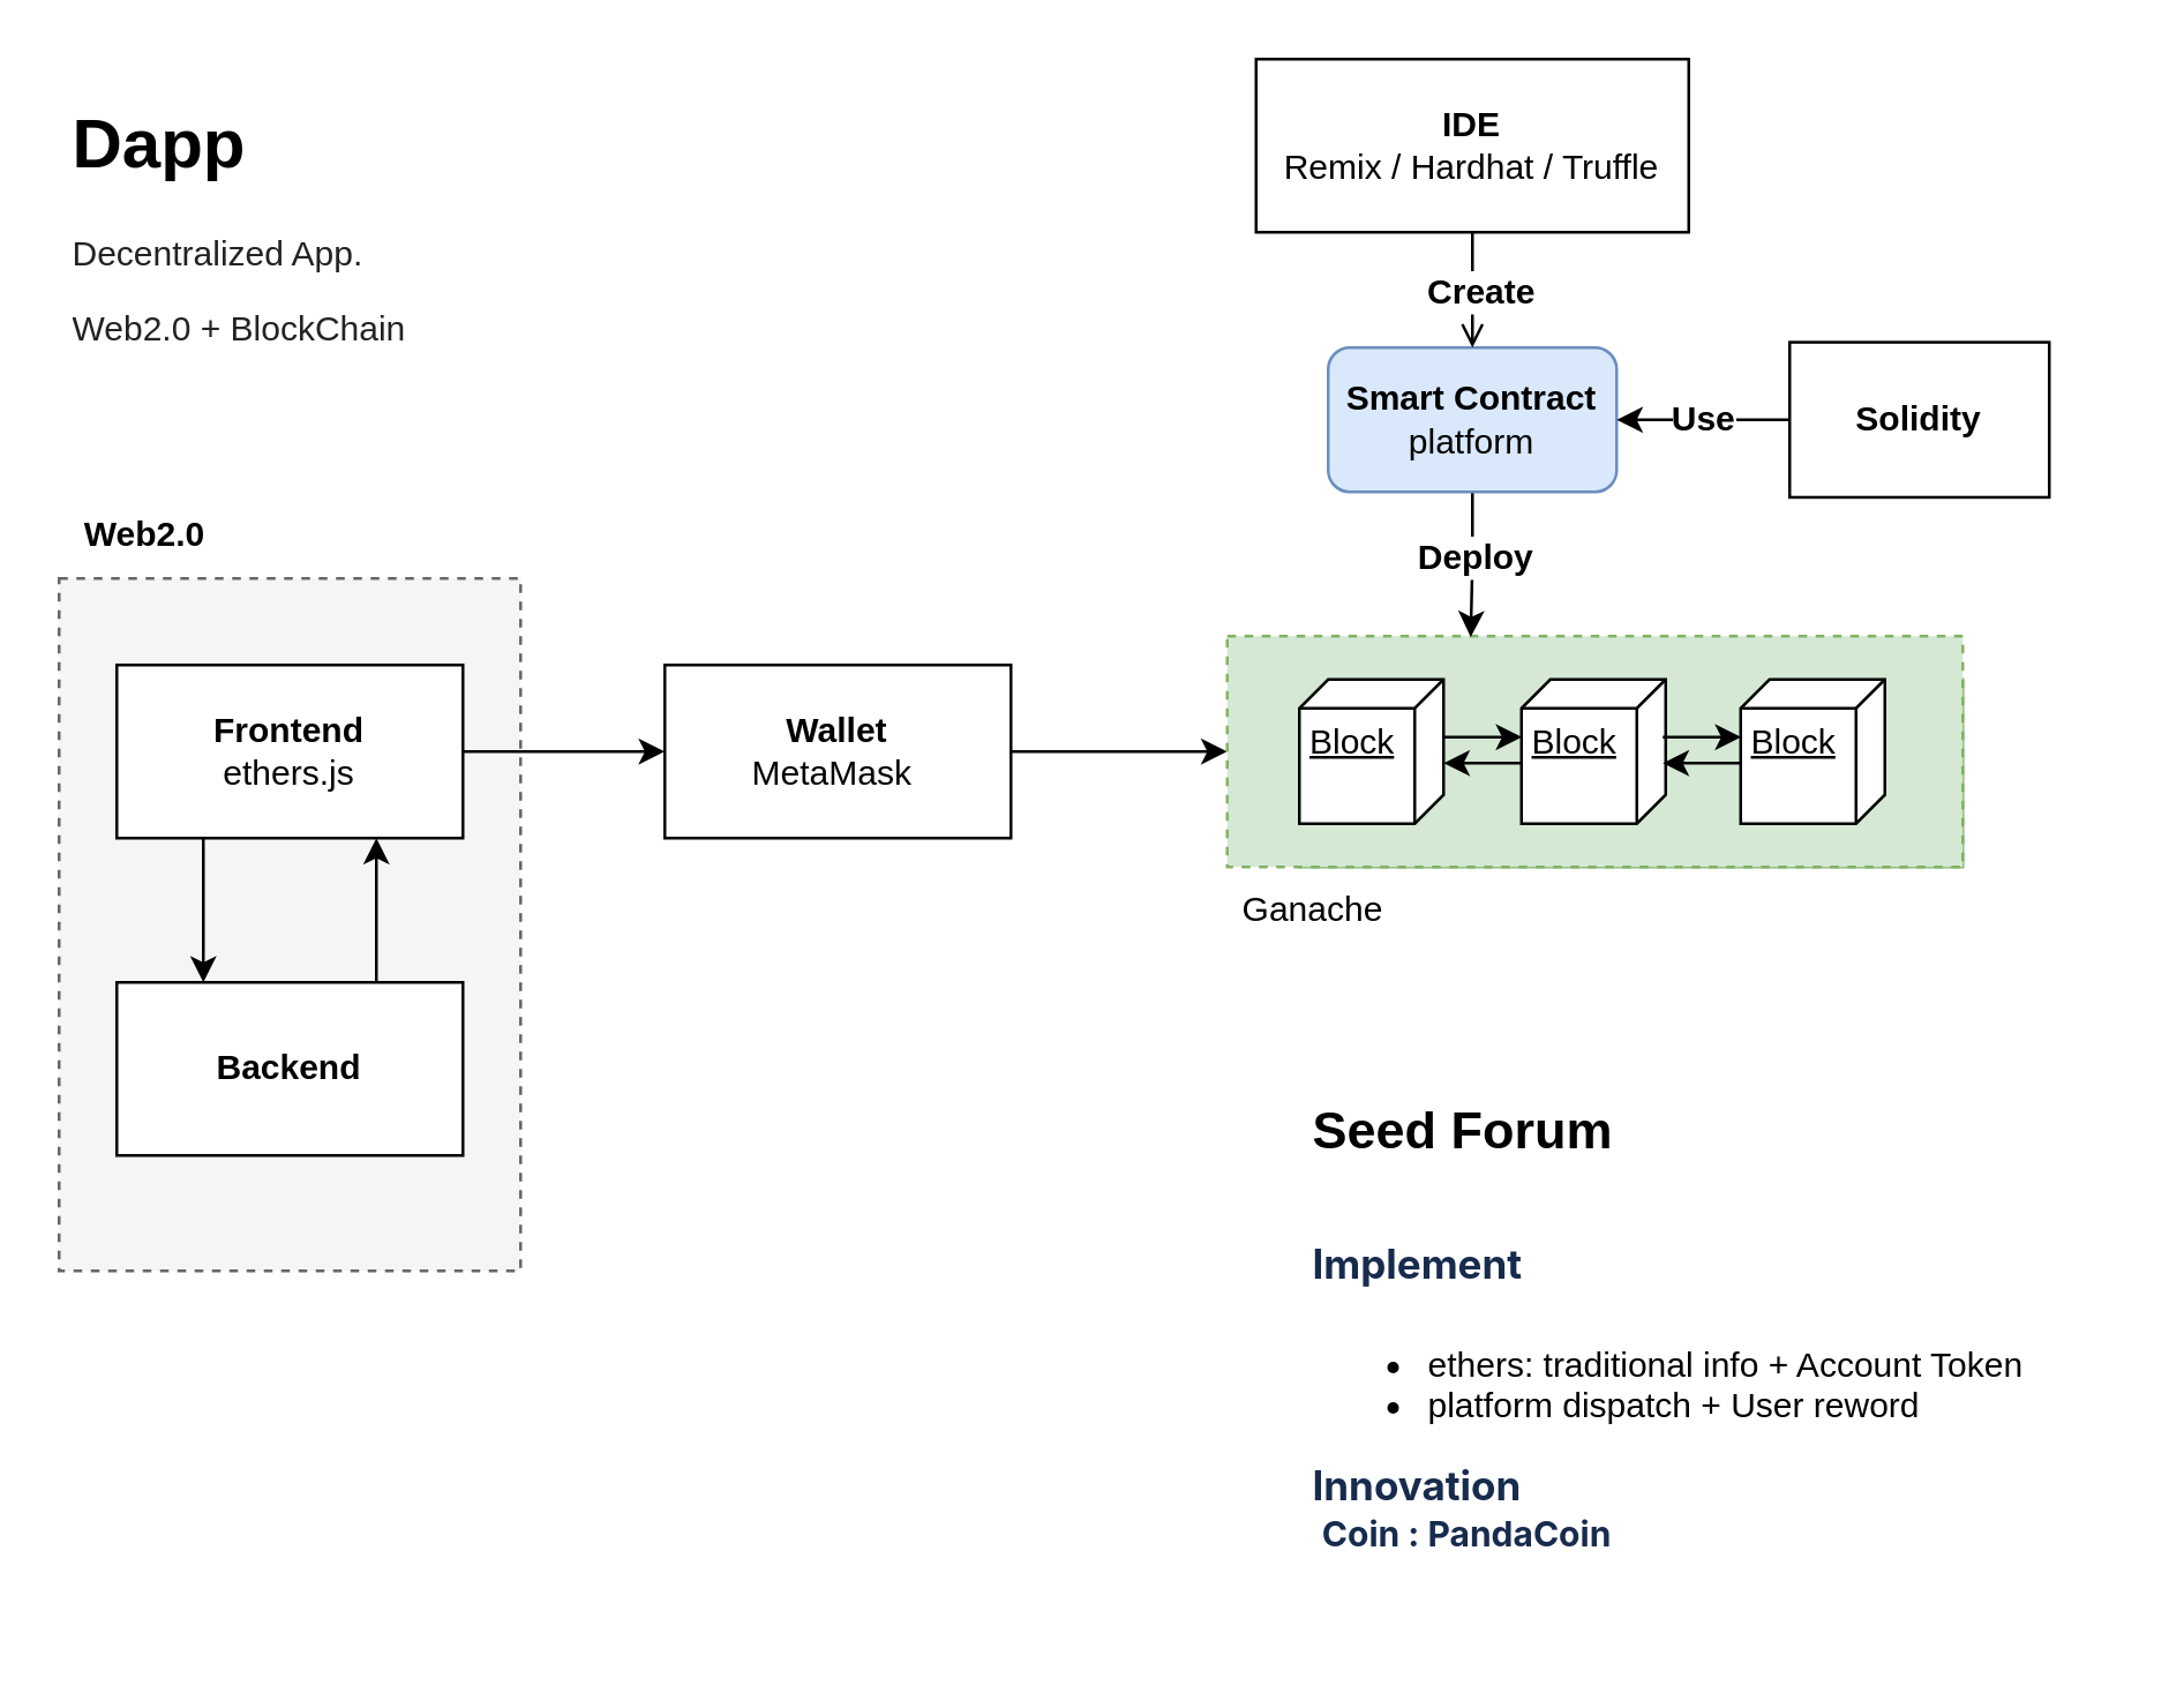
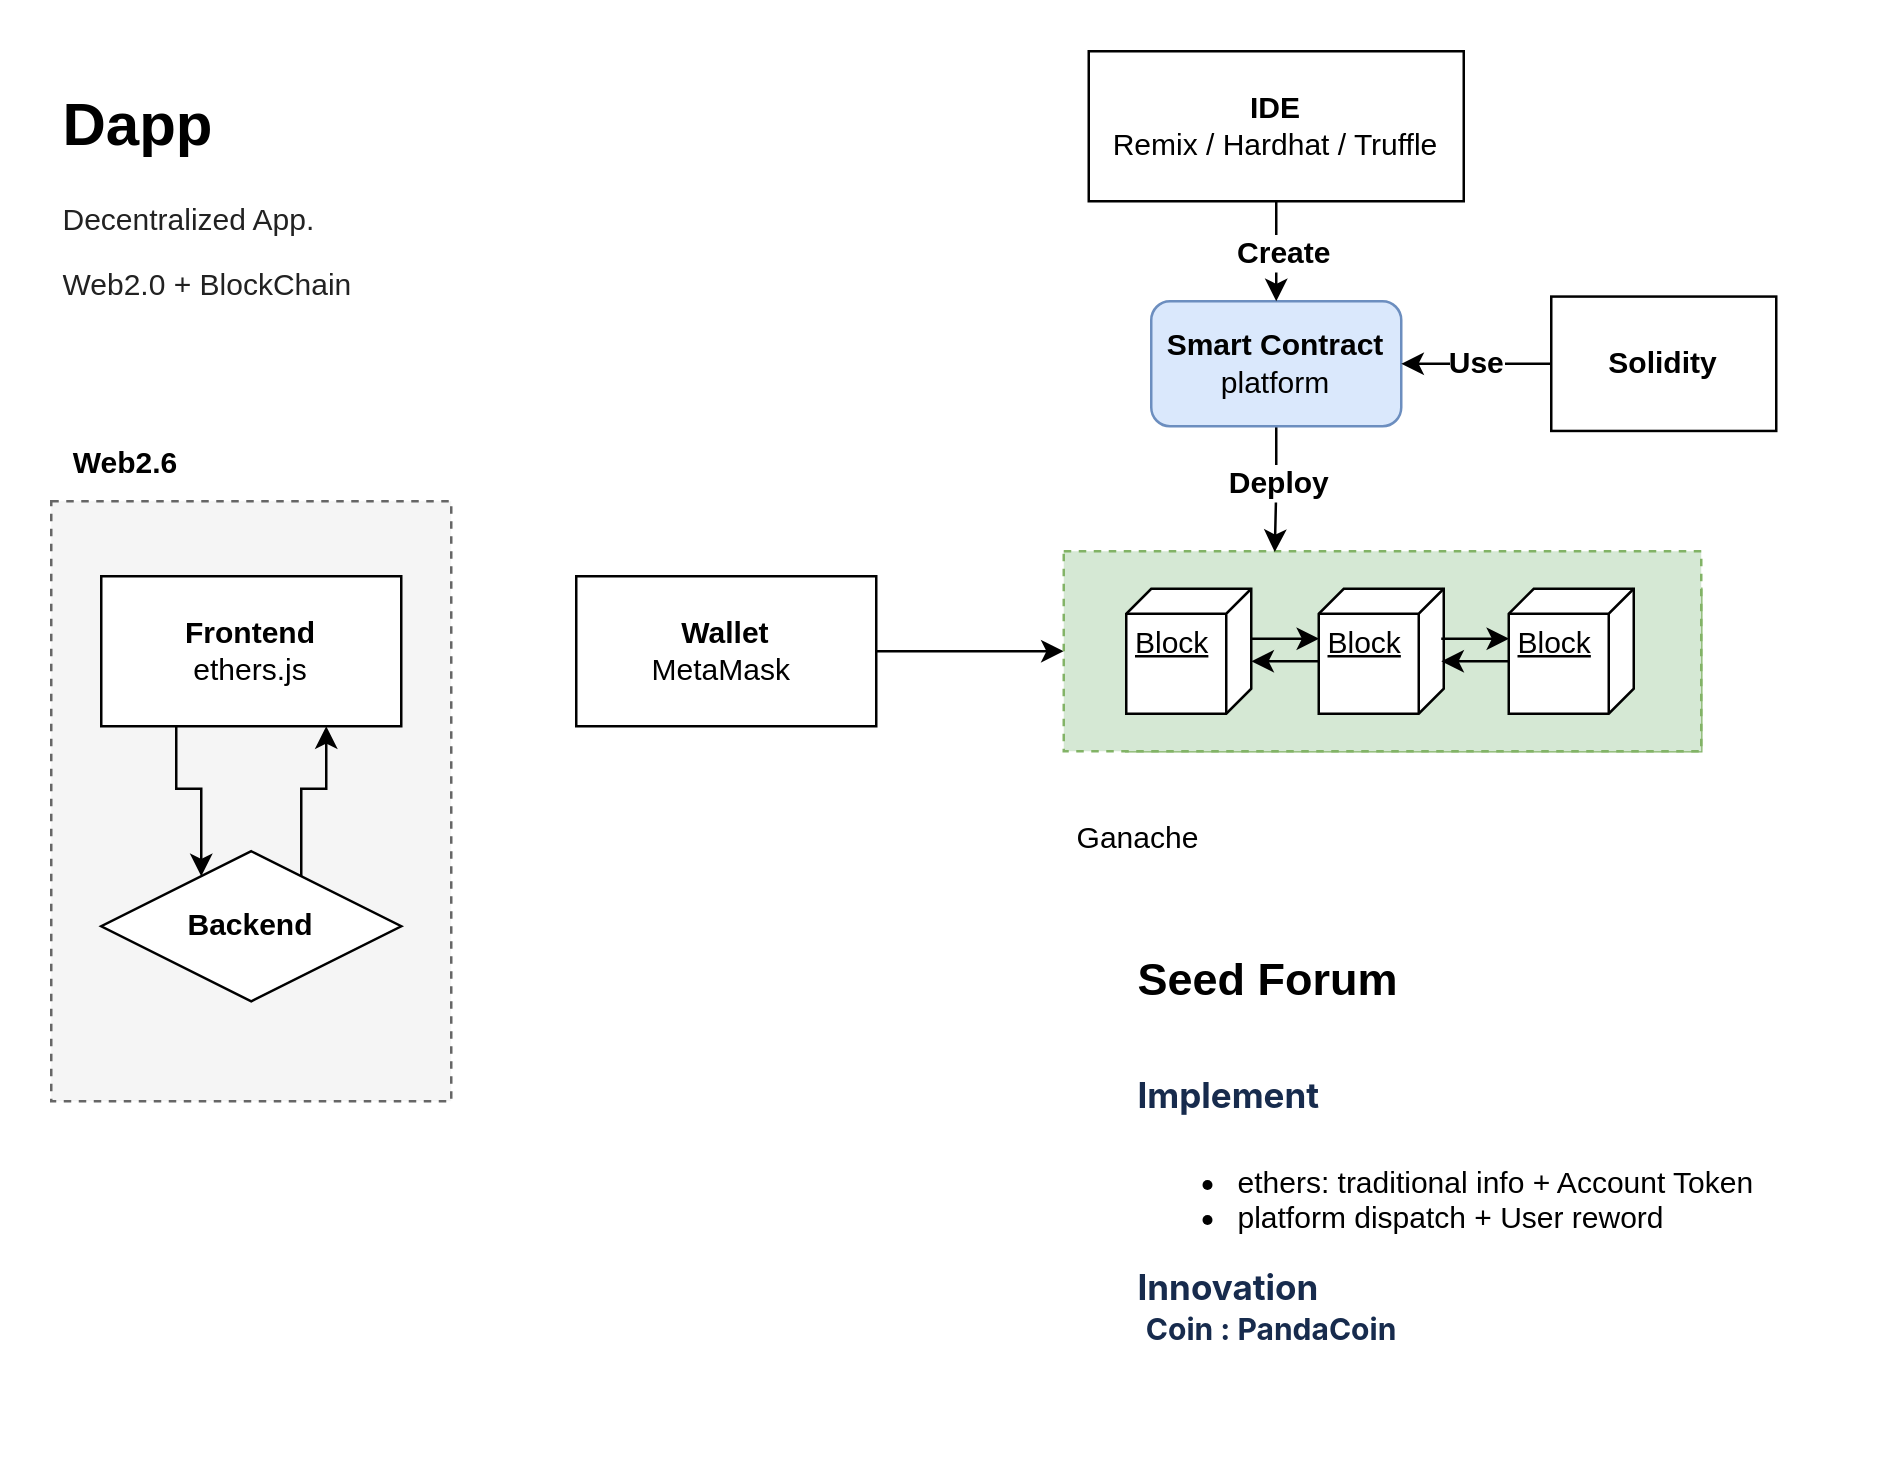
- <mxCell id="22" style="edgeStyle=orthogonalEdgeStyle;rounded=0;orthogonalLoop=1;jettySize=auto;html=1;exitX=0.5;exitY=1;exitDx=0;exitDy=0;entryX=0.5;entryY=0;entryDx=0;entryDy=0;fontSize=12;endArrow=open;" parent="1" source="24" target="21" edge="1"><mxGeometry relative="1" as="geometry" /></mxCell>
+ <mxCell id="22" style="edgeStyle=orthogonalEdgeStyle;rounded=0;orthogonalLoop=1;jettySize=auto;html=1;exitX=0.5;exitY=1;exitDx=0;exitDy=0;entryX=0.5;entryY=0;entryDx=0;entryDy=0;fontSize=12;" parent="1" source="24" target="21" edge="1"><mxGeometry relative="1" as="geometry" /></mxCell>
- <mxCell id="27" value="&lt;b&gt;Web2.0&lt;/b&gt;" style="text;html=1;strokeColor=none;fillColor=none;align=center;verticalAlign=middle;whiteSpace=wrap;rounded=0;dashed=1;fontSize=12;" parent="1" vertex="1"><mxGeometry x="20" y="170" width="60" height="30" as="geometry" /></mxCell>
+ <mxCell id="27" value="&lt;b&gt;Web2.6&lt;/b&gt;" style="text;html=1;strokeColor=none;fillColor=none;align=center;verticalAlign=middle;whiteSpace=wrap;rounded=0;dashed=1;fontSize=12;" parent="1" vertex="1"><mxGeometry x="20" y="170" width="60" height="30" as="geometry" /></mxCell>
- <mxCell id="3" style="edgeStyle=orthogonalEdgeStyle;rounded=0;orthogonalLoop=1;jettySize=auto;html=1;exitX=1;exitY=0.5;exitDx=0;exitDy=0;entryX=0;entryY=0.5;entryDx=0;entryDy=0;fontSize=12;" parent="1" source="5" target="9" edge="1"><mxGeometry relative="1" as="geometry" /></mxCell>
- <mxCell id="29" value="Ganache" style="text;html=1;strokeColor=none;fillColor=none;align=center;verticalAlign=middle;whiteSpace=wrap;rounded=0;dashed=1;fontSize=12;" parent="1" vertex="1"><mxGeometry x="425" y="300" width="60" height="30" as="geometry" /></mxCell>
+ <mxCell id="29" value="Ganache" style="text;html=1;strokeColor=none;fillColor=none;align=center;verticalAlign=middle;whiteSpace=wrap;rounded=0;dashed=1;fontSize=12;" parent="1" vertex="1"><mxGeometry x="425" y="320" width="60" height="30" as="geometry" /></mxCell>
- <mxCell id="7" value="&lt;b&gt;Backend&lt;/b&gt;" style="rounded=0;whiteSpace=wrap;html=1;" parent="1" vertex="1"><mxGeometry x="40" y="340" width="120" height="60" as="geometry" /></mxCell>
+ <mxCell id="7" value="&lt;b&gt;Backend&lt;/b&gt;" style="rhombus;whiteSpace=wrap;html=1;" parent="1" vertex="1"><mxGeometry x="40" y="340" width="120" height="60" as="geometry" /></mxCell>
